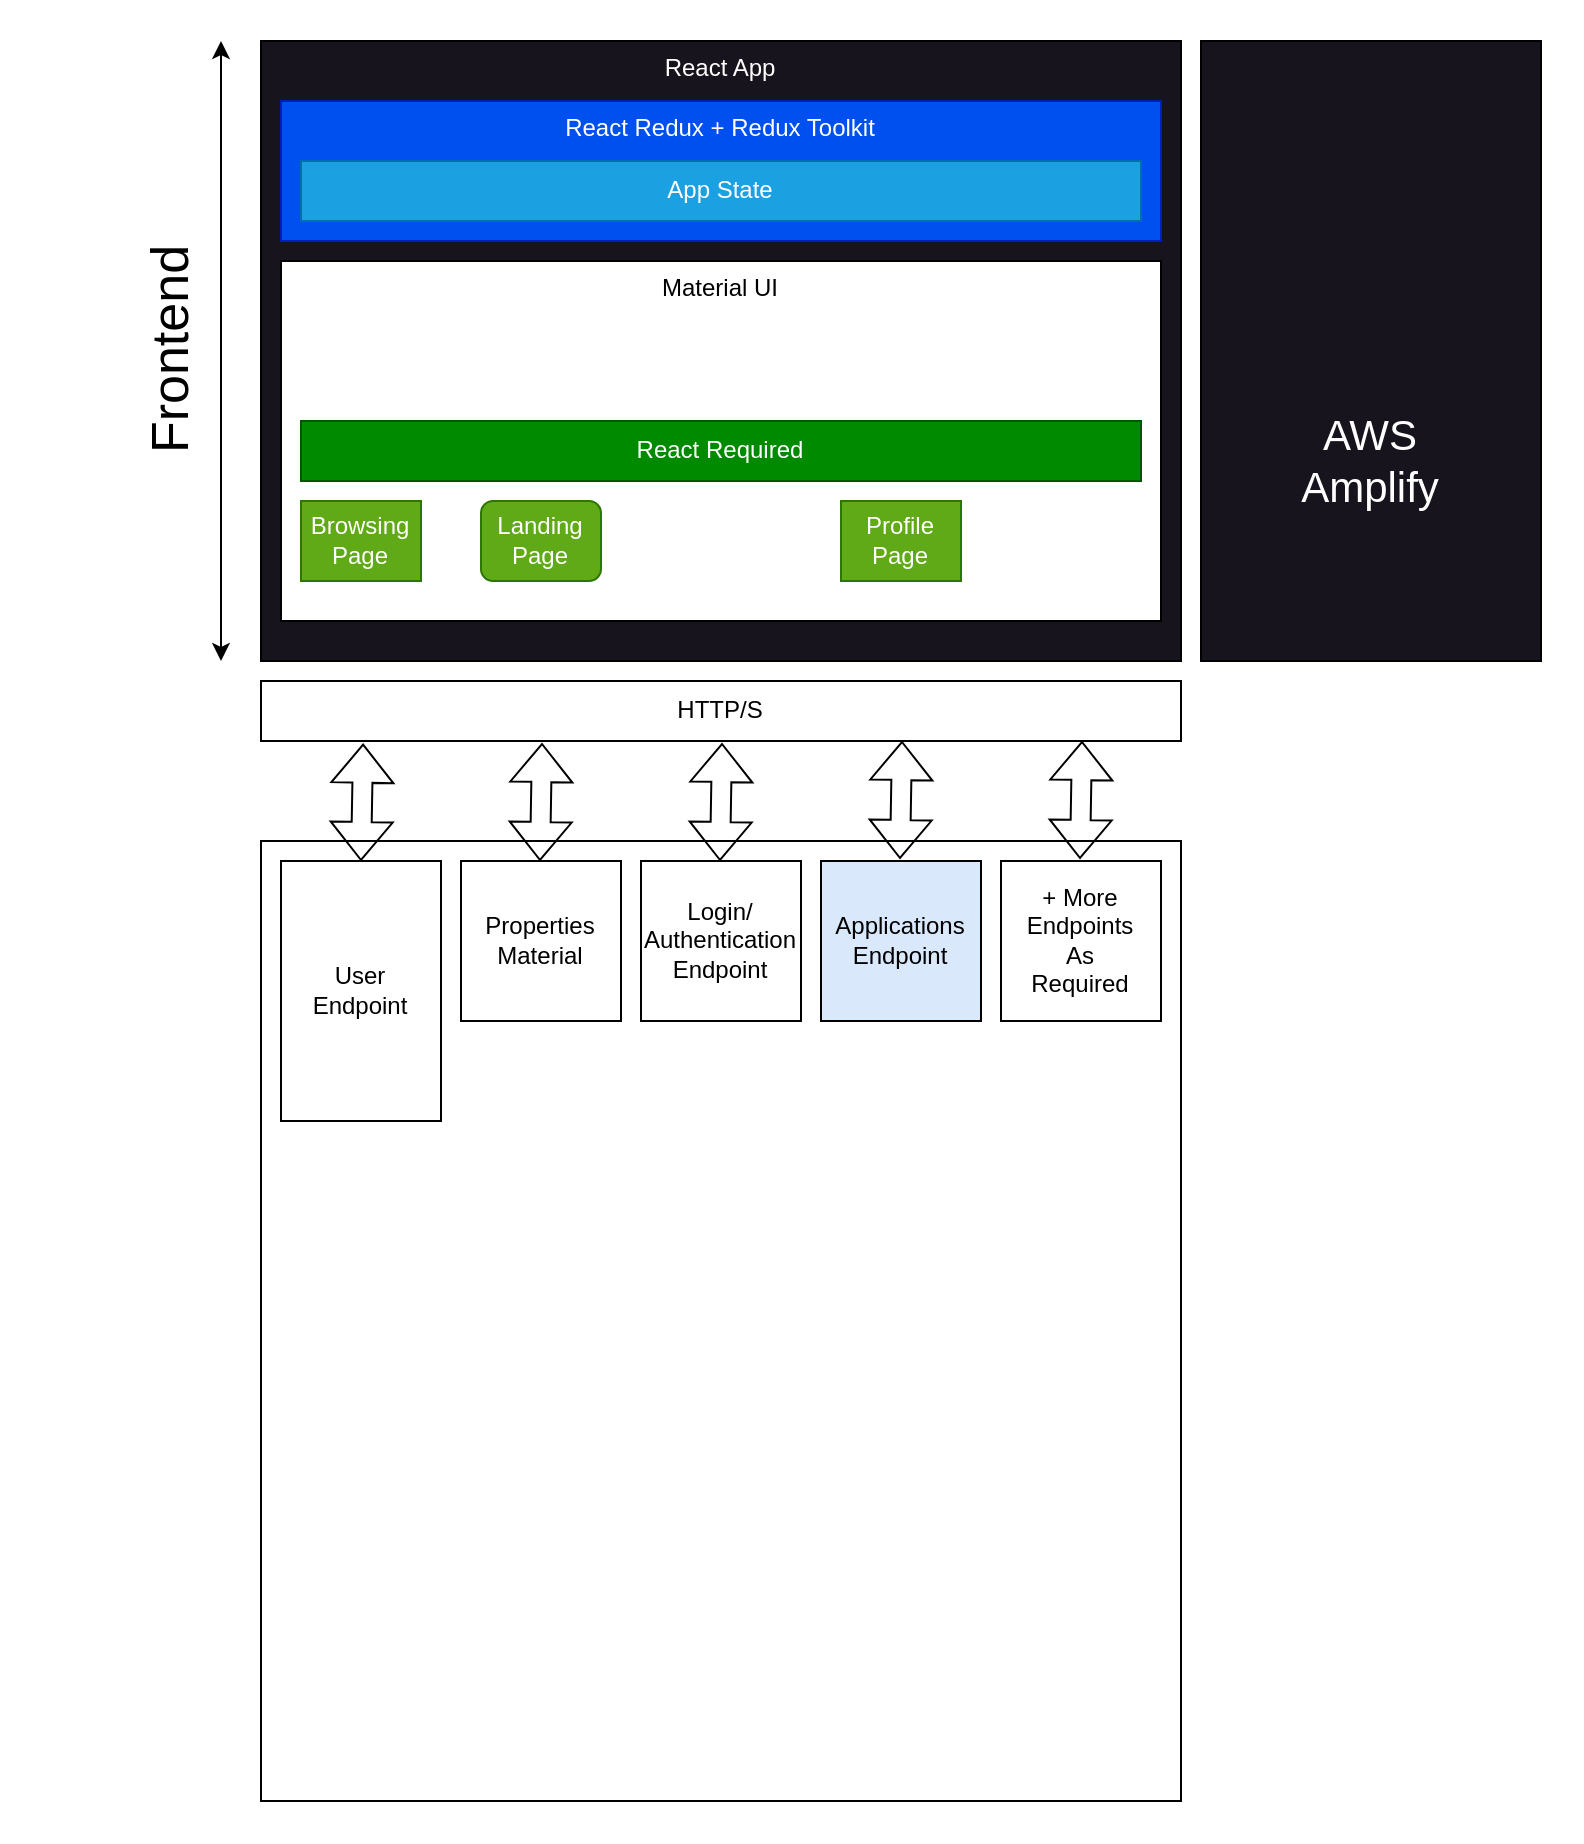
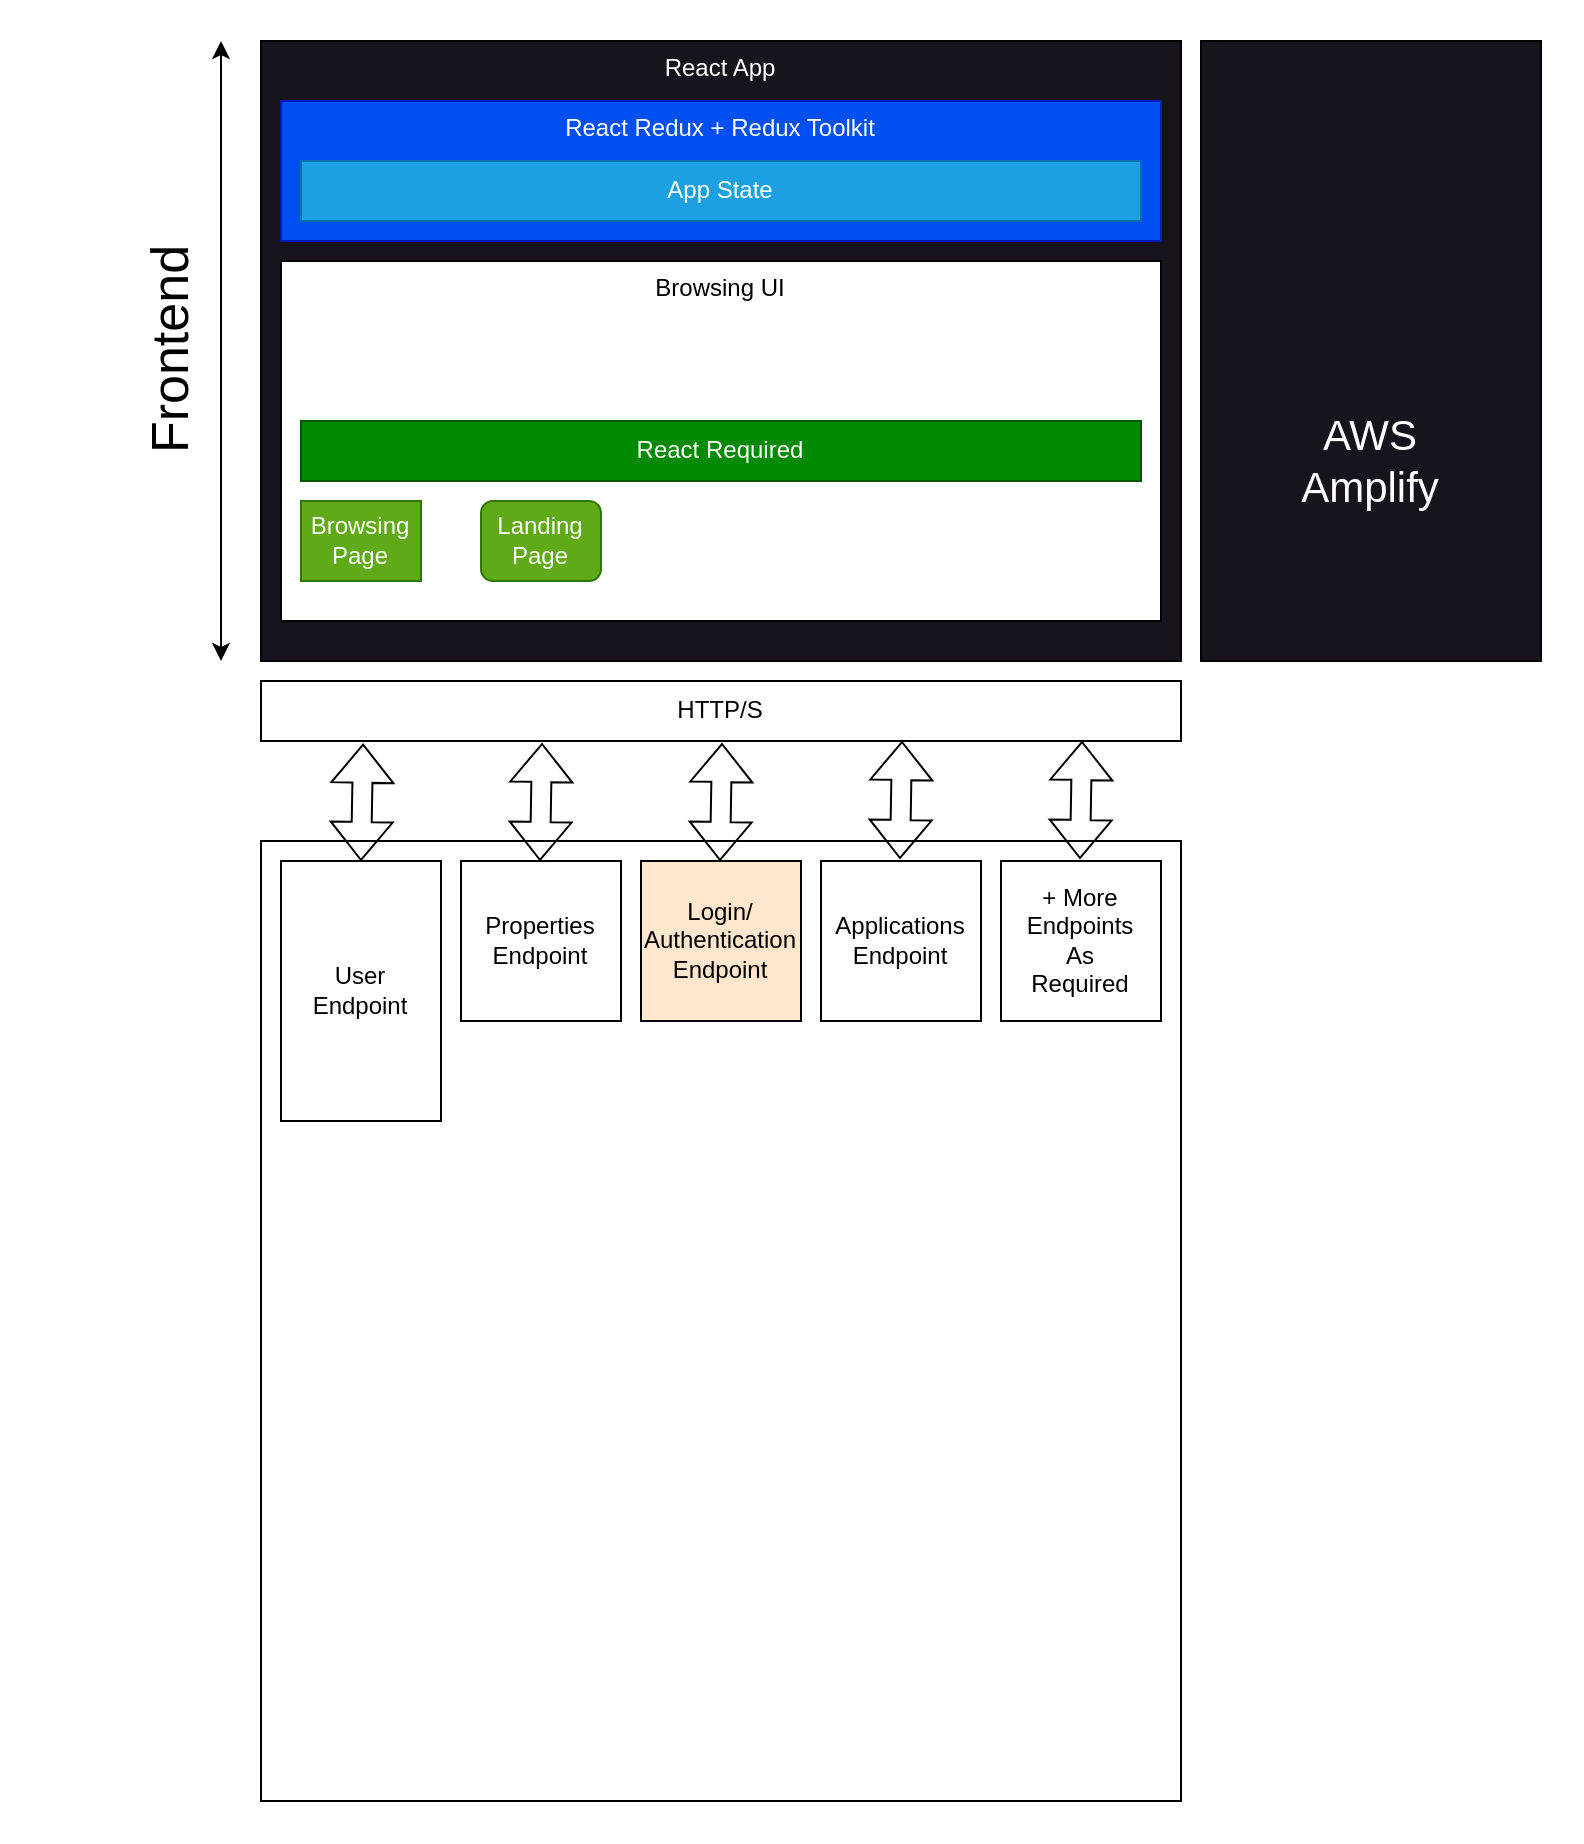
- <mxCell id="7" value="Material UI" style="rounded=0;whiteSpace=wrap;html=1;verticalAlign=top;" vertex="1" parent="1"><mxGeometry x="140" y="130" width="440" height="180" as="geometry" /></mxCell>
+ <mxCell id="7" value="Browsing UI" style="rounded=0;whiteSpace=wrap;html=1;verticalAlign=top;" vertex="1" parent="1"><mxGeometry x="140" y="130" width="440" height="180" as="geometry" /></mxCell>
- <mxCell id="12" value="Profile&lt;br&gt;Page" style="rounded=0;whiteSpace=wrap;html=1;fillColor=#60a917;fontColor=#ffffff;strokeColor=#2D7600;" vertex="1" parent="8"><mxGeometry x="270" y="40" width="60" height="40" as="geometry" /></mxCell>
- <mxCell id="17" value="Properties&lt;br&gt;Material" style="whiteSpace=wrap;html=1;aspect=fixed;" vertex="1" parent="1"><mxGeometry x="230" y="430" width="80" height="80" as="geometry" /></mxCell>
+ <mxCell id="17" value="Properties&lt;br&gt;Endpoint" style="whiteSpace=wrap;html=1;aspect=fixed;" vertex="1" parent="1"><mxGeometry x="230" y="430" width="80" height="80" as="geometry" /></mxCell>
- <mxCell id="18" value="Login/&lt;br&gt;Authentication&lt;br&gt;Endpoint" style="whiteSpace=wrap;html=1;aspect=fixed;" vertex="1" parent="1"><mxGeometry x="320" y="430" width="80" height="80" as="geometry" /></mxCell>
+ <mxCell id="18" value="Login/&lt;br&gt;Authentication&lt;br&gt;Endpoint" style="whiteSpace=wrap;html=1;aspect=fixed;fillColor=#ffe6cc;" vertex="1" parent="1"><mxGeometry x="320" y="430" width="80" height="80" as="geometry" /></mxCell>
- <mxCell id="20" value="Applications&lt;br&gt;Endpoint" style="whiteSpace=wrap;html=1;aspect=fixed;fillColor=#dae8fc;" vertex="1" parent="1"><mxGeometry x="410" y="430" width="80" height="80" as="geometry" /></mxCell>
+ <mxCell id="20" value="Applications&lt;br&gt;Endpoint" style="whiteSpace=wrap;html=1;aspect=fixed;" vertex="1" parent="1"><mxGeometry x="410" y="430" width="80" height="80" as="geometry" /></mxCell>
